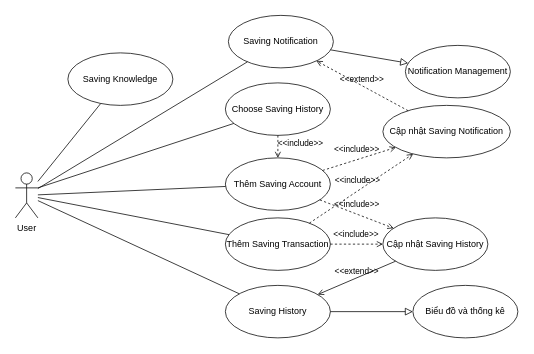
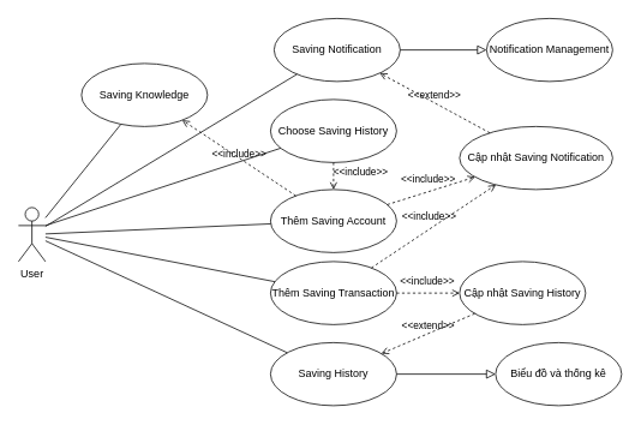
- <mxCell id="23" value="Notification Management" style="ellipse;whiteSpace=wrap;html=1;" vertex="1" parent="1"><mxGeometry x="540" y="60" width="140" height="70" as="geometry" /></mxCell>
+ <mxCell id="23" value="Notification Management" style="ellipse;whiteSpace=wrap;html=1;" vertex="1" parent="1"><mxGeometry x="540" y="20" width="140" height="70" as="geometry" /></mxCell>
- <mxCell id="10" value="&amp;lt;&amp;lt;include&amp;gt;&amp;gt;" style="html=1;verticalAlign=bottom;labelBackgroundColor=none;endArrow=open;endFill=0;dashed=1;rounded=0;" edge="1" parent="1" source="3" target="9"><mxGeometry x="-0.04" y="4" width="160" relative="1" as="geometry"><mxPoint x="210" y="320" as="sourcePoint" /><mxPoint x="370" y="320" as="targetPoint" /><mxPoint as="offset" /></mxGeometry></mxCell>
+ <mxCell id="10" value="&amp;lt;&amp;lt;include&amp;gt;&amp;gt;" style="html=1;verticalAlign=bottom;labelBackgroundColor=none;endArrow=open;endFill=0;dashed=1;rounded=0;" edge="1" parent="1" source="3" target="13"><mxGeometry x="-0.04" y="4" width="160" relative="1" as="geometry"><mxPoint x="210" y="320" as="sourcePoint" /><mxPoint x="370" y="320" as="targetPoint" /><mxPoint as="offset" /></mxGeometry></mxCell>
- <mxCell id="12" value="&amp;lt;&amp;lt;extend&amp;gt;&amp;gt;" style="html=1;verticalAlign=bottom;labelBackgroundColor=none;endArrow=open;endFill=0;dashed=0;rounded=0;" edge="1" parent="1" source="9" target="5"><mxGeometry width="160" relative="1" as="geometry"><mxPoint x="210" y="320" as="sourcePoint" /><mxPoint x="370" y="320" as="targetPoint" /></mxGeometry></mxCell>
+ <mxCell id="12" value="&amp;lt;&amp;lt;extend&amp;gt;&amp;gt;" style="html=1;verticalAlign=bottom;labelBackgroundColor=none;endArrow=open;endFill=0;dashed=1;rounded=0;" edge="1" parent="1" source="9" target="5"><mxGeometry width="160" relative="1" as="geometry"><mxPoint x="210" y="320" as="sourcePoint" /><mxPoint x="370" y="320" as="targetPoint" /></mxGeometry></mxCell>
